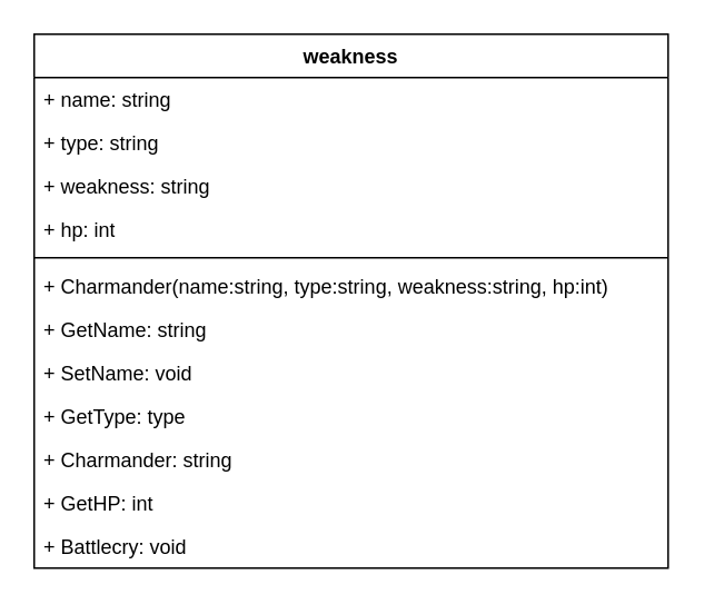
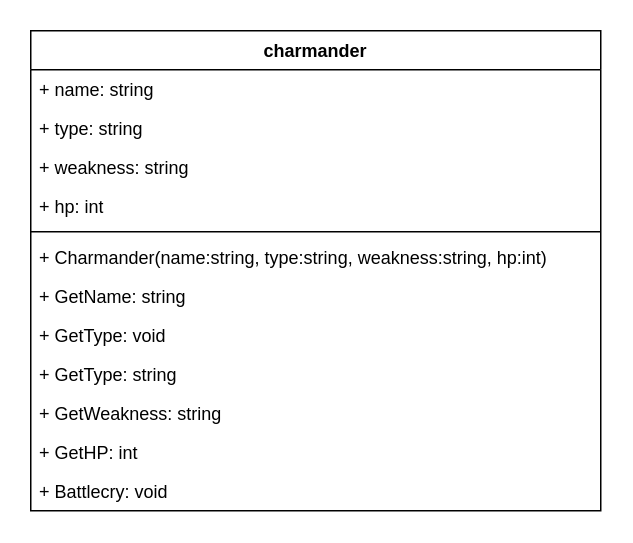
- <mxCell id="2" value="weakness" style="swimlane;fontStyle=1;align=center;verticalAlign=top;childLayout=stackLayout;horizontal=1;startSize=26;horizontalStack=0;resizeParent=1;resizeParentMax=0;resizeLast=0;collapsible=1;marginBottom=0;whiteSpace=wrap;html=1;" vertex="1" parent="1"><mxGeometry x="20" y="20" width="380" height="320" as="geometry" /></mxCell>
+ <mxCell id="2" value="charmander" style="swimlane;fontStyle=1;align=center;verticalAlign=top;childLayout=stackLayout;horizontal=1;startSize=26;horizontalStack=0;resizeParent=1;resizeParentMax=0;resizeLast=0;collapsible=1;marginBottom=0;whiteSpace=wrap;html=1;" vertex="1" parent="1"><mxGeometry x="20" y="20" width="380" height="320" as="geometry" /></mxCell>
- <mxCell id="10" value="+ SetName: void" style="text;strokeColor=none;fillColor=none;align=left;verticalAlign=top;spacingLeft=4;spacingRight=4;overflow=hidden;rotatable=0;points=[[0,0.5],[1,0.5]];portConstraint=eastwest;whiteSpace=wrap;html=1;" vertex="1" parent="2"><mxGeometry y="190" width="380" height="26" as="geometry" /></mxCell>
+ <mxCell id="10" value="+ GetType: void" style="text;strokeColor=none;fillColor=none;align=left;verticalAlign=top;spacingLeft=4;spacingRight=4;overflow=hidden;rotatable=0;points=[[0,0.5],[1,0.5]];portConstraint=eastwest;whiteSpace=wrap;html=1;" vertex="1" parent="2"><mxGeometry y="190" width="380" height="26" as="geometry" /></mxCell>
- <mxCell id="11" value="+ GetType: type" style="text;strokeColor=none;fillColor=none;align=left;verticalAlign=top;spacingLeft=4;spacingRight=4;overflow=hidden;rotatable=0;points=[[0,0.5],[1,0.5]];portConstraint=eastwest;whiteSpace=wrap;html=1;" vertex="1" parent="2"><mxGeometry y="216" width="380" height="26" as="geometry" /></mxCell>
+ <mxCell id="11" value="+ GetType: string" style="text;strokeColor=none;fillColor=none;align=left;verticalAlign=top;spacingLeft=4;spacingRight=4;overflow=hidden;rotatable=0;points=[[0,0.5],[1,0.5]];portConstraint=eastwest;whiteSpace=wrap;html=1;" vertex="1" parent="2"><mxGeometry y="216" width="380" height="26" as="geometry" /></mxCell>
- <mxCell id="12" value="+ Charmander: string" style="text;strokeColor=none;fillColor=none;align=left;verticalAlign=top;spacingLeft=4;spacingRight=4;overflow=hidden;rotatable=0;points=[[0,0.5],[1,0.5]];portConstraint=eastwest;whiteSpace=wrap;html=1;" vertex="1" parent="2"><mxGeometry y="242" width="380" height="26" as="geometry" /></mxCell>
+ <mxCell id="12" value="+ GetWeakness: string" style="text;strokeColor=none;fillColor=none;align=left;verticalAlign=top;spacingLeft=4;spacingRight=4;overflow=hidden;rotatable=0;points=[[0,0.5],[1,0.5]];portConstraint=eastwest;whiteSpace=wrap;html=1;" vertex="1" parent="2"><mxGeometry y="242" width="380" height="26" as="geometry" /></mxCell>
